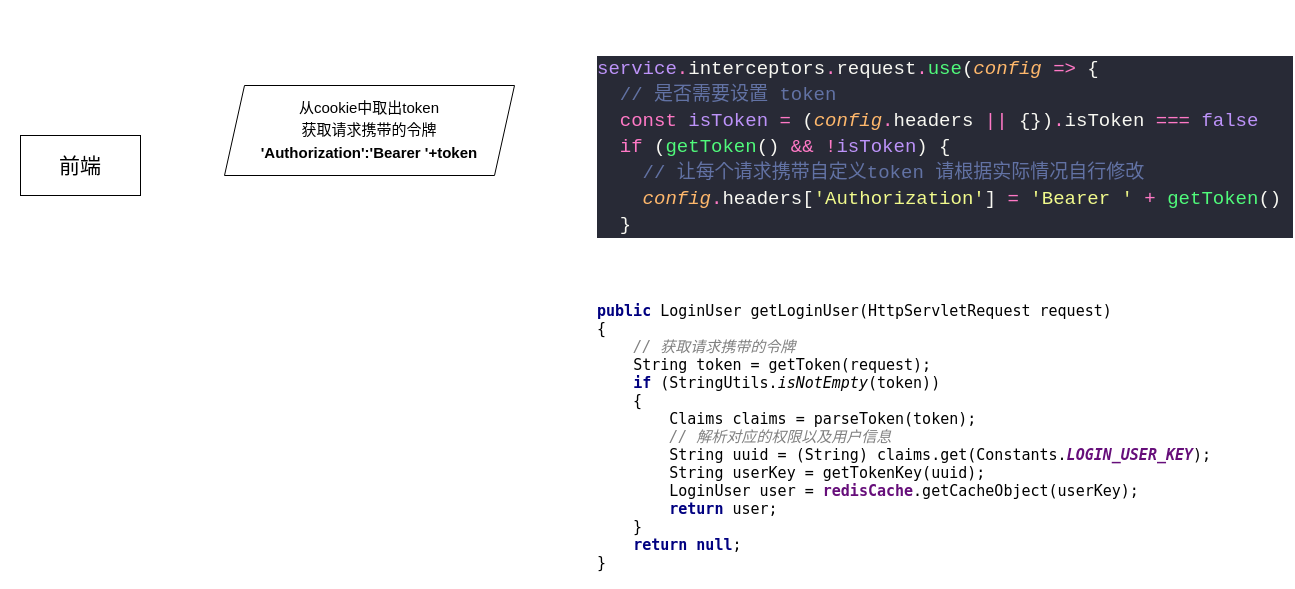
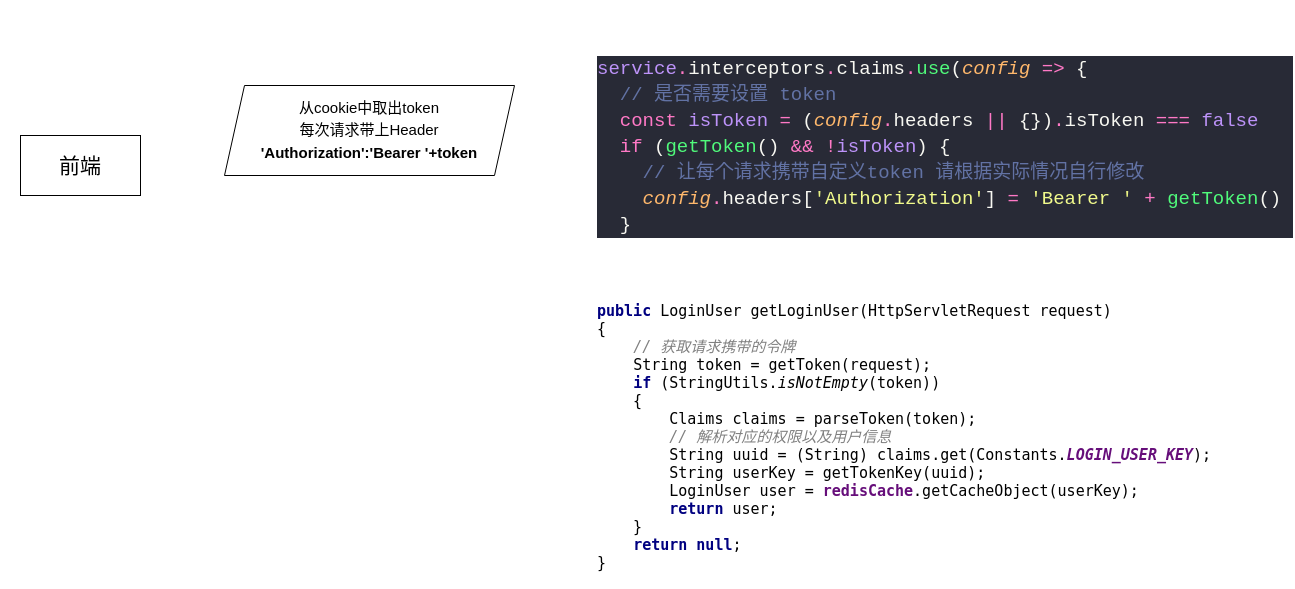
- <mxCell id="5" value="&#10;&#10;&lt;div style=&quot;color: rgb(248, 248, 242); background-color: rgb(40, 42, 54); font-family: consolas, &amp;quot;courier new&amp;quot;, monospace; font-weight: normal; font-size: 19px; line-height: 26px;&quot;&gt;&lt;div&gt;&lt;span style=&quot;color: #bd93f9&quot;&gt;service&lt;/span&gt;&lt;span style=&quot;color: #ff79c6&quot;&gt;.&lt;/span&gt;&lt;span style=&quot;color: #f8f8f2&quot;&gt;interceptors&lt;/span&gt;&lt;span style=&quot;color: #ff79c6&quot;&gt;.&lt;/span&gt;&lt;span style=&quot;color: #f8f8f2&quot;&gt;request&lt;/span&gt;&lt;span style=&quot;color: #ff79c6&quot;&gt;.&lt;/span&gt;&lt;span style=&quot;color: #50fa7b&quot;&gt;use&lt;/span&gt;&lt;span style=&quot;color: #f8f8f2&quot;&gt;(&lt;/span&gt;&lt;span style=&quot;color: #ffb86c ; font-style: italic&quot;&gt;config&lt;/span&gt;&lt;span style=&quot;color: #f8f8f2&quot;&gt;&amp;nbsp;&lt;/span&gt;&lt;span style=&quot;color: #ff79c6&quot;&gt;=&amp;gt;&lt;/span&gt;&lt;span style=&quot;color: #f8f8f2&quot;&gt;&amp;nbsp;{&lt;/span&gt;&lt;/div&gt;&lt;div&gt;&lt;span style=&quot;color: #6272a4&quot;&gt;&amp;nbsp;&amp;nbsp;//&amp;nbsp;是否需要设置&amp;nbsp;token&lt;/span&gt;&lt;/div&gt;&lt;div&gt;&lt;span style=&quot;color: #ff79c6&quot;&gt;&amp;nbsp;&amp;nbsp;const&lt;/span&gt;&lt;span style=&quot;color: #f8f8f2&quot;&gt;&amp;nbsp;&lt;/span&gt;&lt;span style=&quot;color: #bd93f9&quot;&gt;isToken&lt;/span&gt;&lt;span style=&quot;color: #ff79c6&quot;&gt;&amp;nbsp;=&lt;/span&gt;&lt;span style=&quot;color: #f8f8f2&quot;&gt;&amp;nbsp;(&lt;/span&gt;&lt;span style=&quot;color: #ffb86c ; font-style: italic&quot;&gt;config&lt;/span&gt;&lt;span style=&quot;color: #ff79c6&quot;&gt;.&lt;/span&gt;&lt;span style=&quot;color: #f8f8f2&quot;&gt;headers&lt;/span&gt;&lt;span style=&quot;color: #ff79c6&quot;&gt;&amp;nbsp;||&lt;/span&gt;&lt;span style=&quot;color: #f8f8f2&quot;&gt;&amp;nbsp;{})&lt;/span&gt;&lt;span style=&quot;color: #ff79c6&quot;&gt;.&lt;/span&gt;&lt;span style=&quot;color: #f8f8f2&quot;&gt;isToken&lt;/span&gt;&lt;span style=&quot;color: #ff79c6&quot;&gt;&amp;nbsp;===&lt;/span&gt;&lt;span style=&quot;color: #bd93f9&quot;&gt;&amp;nbsp;false&lt;/span&gt;&lt;/div&gt;&lt;div&gt;&lt;span style=&quot;color: #ff79c6&quot;&gt;&amp;nbsp;&amp;nbsp;if&lt;/span&gt;&lt;span style=&quot;color: #f8f8f2&quot;&gt;&amp;nbsp;(&lt;/span&gt;&lt;span style=&quot;color: #50fa7b&quot;&gt;getToken&lt;/span&gt;&lt;span style=&quot;color: #f8f8f2&quot;&gt;()&lt;/span&gt;&lt;span style=&quot;color: #ff79c6&quot;&gt;&amp;nbsp;&amp;amp;&amp;amp;&amp;nbsp;!&lt;/span&gt;&lt;span style=&quot;color: #bd93f9&quot;&gt;isToken&lt;/span&gt;&lt;span style=&quot;color: #f8f8f2&quot;&gt;)&amp;nbsp;{&lt;/span&gt;&lt;/div&gt;&lt;div&gt;&lt;span style=&quot;color: #6272a4&quot;&gt;&amp;nbsp;&amp;nbsp;&amp;nbsp;&amp;nbsp;//&amp;nbsp;让每个请求携带自定义token&amp;nbsp;请根据实际情况自行修改&lt;/span&gt;&lt;/div&gt;&lt;div&gt;&lt;span style=&quot;color: #f8f8f2&quot;&gt;&amp;nbsp;&amp;nbsp;&amp;nbsp;&amp;nbsp;&lt;/span&gt;&lt;span style=&quot;color: #ffb86c ; font-style: italic&quot;&gt;config&lt;/span&gt;&lt;span style=&quot;color: #ff79c6&quot;&gt;.&lt;/span&gt;&lt;span style=&quot;color: #f8f8f2&quot;&gt;headers[&lt;/span&gt;&lt;span style=&quot;color: #e9f284&quot;&gt;'&lt;/span&gt;&lt;span style=&quot;color: #f1fa8c&quot;&gt;Authorization&lt;/span&gt;&lt;span style=&quot;color: #e9f284&quot;&gt;'&lt;/span&gt;&lt;span style=&quot;color: #f8f8f2&quot;&gt;]&lt;/span&gt;&lt;span style=&quot;color: #ff79c6&quot;&gt;&amp;nbsp;=&lt;/span&gt;&lt;span style=&quot;color: #f8f8f2&quot;&gt;&amp;nbsp;&lt;/span&gt;&lt;span style=&quot;color: #e9f284&quot;&gt;'&lt;/span&gt;&lt;span style=&quot;color: #f1fa8c&quot;&gt;Bearer&amp;nbsp;&lt;/span&gt;&lt;span style=&quot;color: #e9f284&quot;&gt;'&lt;/span&gt;&lt;span style=&quot;color: #ff79c6&quot;&gt;&amp;nbsp;+&lt;/span&gt;&lt;span style=&quot;color: #f8f8f2&quot;&gt;&amp;nbsp;&lt;/span&gt;&lt;span style=&quot;color: #50fa7b&quot;&gt;getToken&lt;/span&gt;&lt;span style=&quot;color: #f8f8f2&quot;&gt;()&amp;nbsp;&lt;/span&gt;&lt;/div&gt;&lt;div&gt;&lt;span style=&quot;color: #f8f8f2&quot;&gt;&amp;nbsp;&amp;nbsp;}&lt;/span&gt;&lt;/div&gt;&lt;/div&gt;&#10;&#10;" style="text;whiteSpace=wrap;html=1;" vertex="1" parent="1"><mxGeometry x="595" width="550" height="200" as="geometry" y="20" /></mxCell>
+ <mxCell id="5" value="&#10;&#10;&lt;div style=&quot;color: rgb(248, 248, 242); background-color: rgb(40, 42, 54); font-family: consolas, &amp;quot;courier new&amp;quot;, monospace; font-weight: normal; font-size: 19px; line-height: 26px;&quot;&gt;&lt;div&gt;&lt;span style=&quot;color: #bd93f9&quot;&gt;service&lt;/span&gt;&lt;span style=&quot;color: #ff79c6&quot;&gt;.&lt;/span&gt;&lt;span style=&quot;color: #f8f8f2&quot;&gt;interceptors&lt;/span&gt;&lt;span style=&quot;color: #ff79c6&quot;&gt;.&lt;/span&gt;&lt;span style=&quot;color: #f8f8f2&quot;&gt;claims&lt;/span&gt;&lt;span style=&quot;color: #ff79c6&quot;&gt;.&lt;/span&gt;&lt;span style=&quot;color: #50fa7b&quot;&gt;use&lt;/span&gt;&lt;span style=&quot;color: #f8f8f2&quot;&gt;(&lt;/span&gt;&lt;span style=&quot;color: #ffb86c ; font-style: italic&quot;&gt;config&lt;/span&gt;&lt;span style=&quot;color: #f8f8f2&quot;&gt;&amp;nbsp;&lt;/span&gt;&lt;span style=&quot;color: #ff79c6&quot;&gt;=&amp;gt;&lt;/span&gt;&lt;span style=&quot;color: #f8f8f2&quot;&gt;&amp;nbsp;{&lt;/span&gt;&lt;/div&gt;&lt;div&gt;&lt;span style=&quot;color: #6272a4&quot;&gt;&amp;nbsp;&amp;nbsp;//&amp;nbsp;是否需要设置&amp;nbsp;token&lt;/span&gt;&lt;/div&gt;&lt;div&gt;&lt;span style=&quot;color: #ff79c6&quot;&gt;&amp;nbsp;&amp;nbsp;const&lt;/span&gt;&lt;span style=&quot;color: #f8f8f2&quot;&gt;&amp;nbsp;&lt;/span&gt;&lt;span style=&quot;color: #bd93f9&quot;&gt;isToken&lt;/span&gt;&lt;span style=&quot;color: #ff79c6&quot;&gt;&amp;nbsp;=&lt;/span&gt;&lt;span style=&quot;color: #f8f8f2&quot;&gt;&amp;nbsp;(&lt;/span&gt;&lt;span style=&quot;color: #ffb86c ; font-style: italic&quot;&gt;config&lt;/span&gt;&lt;span style=&quot;color: #ff79c6&quot;&gt;.&lt;/span&gt;&lt;span style=&quot;color: #f8f8f2&quot;&gt;headers&lt;/span&gt;&lt;span style=&quot;color: #ff79c6&quot;&gt;&amp;nbsp;||&lt;/span&gt;&lt;span style=&quot;color: #f8f8f2&quot;&gt;&amp;nbsp;{})&lt;/span&gt;&lt;span style=&quot;color: #ff79c6&quot;&gt;.&lt;/span&gt;&lt;span style=&quot;color: #f8f8f2&quot;&gt;isToken&lt;/span&gt;&lt;span style=&quot;color: #ff79c6&quot;&gt;&amp;nbsp;===&lt;/span&gt;&lt;span style=&quot;color: #bd93f9&quot;&gt;&amp;nbsp;false&lt;/span&gt;&lt;/div&gt;&lt;div&gt;&lt;span style=&quot;color: #ff79c6&quot;&gt;&amp;nbsp;&amp;nbsp;if&lt;/span&gt;&lt;span style=&quot;color: #f8f8f2&quot;&gt;&amp;nbsp;(&lt;/span&gt;&lt;span style=&quot;color: #50fa7b&quot;&gt;getToken&lt;/span&gt;&lt;span style=&quot;color: #f8f8f2&quot;&gt;()&lt;/span&gt;&lt;span style=&quot;color: #ff79c6&quot;&gt;&amp;nbsp;&amp;amp;&amp;amp;&amp;nbsp;!&lt;/span&gt;&lt;span style=&quot;color: #bd93f9&quot;&gt;isToken&lt;/span&gt;&lt;span style=&quot;color: #f8f8f2&quot;&gt;)&amp;nbsp;{&lt;/span&gt;&lt;/div&gt;&lt;div&gt;&lt;span style=&quot;color: #6272a4&quot;&gt;&amp;nbsp;&amp;nbsp;&amp;nbsp;&amp;nbsp;//&amp;nbsp;让每个请求携带自定义token&amp;nbsp;请根据实际情况自行修改&lt;/span&gt;&lt;/div&gt;&lt;div&gt;&lt;span style=&quot;color: #f8f8f2&quot;&gt;&amp;nbsp;&amp;nbsp;&amp;nbsp;&amp;nbsp;&lt;/span&gt;&lt;span style=&quot;color: #ffb86c ; font-style: italic&quot;&gt;config&lt;/span&gt;&lt;span style=&quot;color: #ff79c6&quot;&gt;.&lt;/span&gt;&lt;span style=&quot;color: #f8f8f2&quot;&gt;headers[&lt;/span&gt;&lt;span style=&quot;color: #e9f284&quot;&gt;'&lt;/span&gt;&lt;span style=&quot;color: #f1fa8c&quot;&gt;Authorization&lt;/span&gt;&lt;span style=&quot;color: #e9f284&quot;&gt;'&lt;/span&gt;&lt;span style=&quot;color: #f8f8f2&quot;&gt;]&lt;/span&gt;&lt;span style=&quot;color: #ff79c6&quot;&gt;&amp;nbsp;=&lt;/span&gt;&lt;span style=&quot;color: #f8f8f2&quot;&gt;&amp;nbsp;&lt;/span&gt;&lt;span style=&quot;color: #e9f284&quot;&gt;'&lt;/span&gt;&lt;span style=&quot;color: #f1fa8c&quot;&gt;Bearer&amp;nbsp;&lt;/span&gt;&lt;span style=&quot;color: #e9f284&quot;&gt;'&lt;/span&gt;&lt;span style=&quot;color: #ff79c6&quot;&gt;&amp;nbsp;+&lt;/span&gt;&lt;span style=&quot;color: #f8f8f2&quot;&gt;&amp;nbsp;&lt;/span&gt;&lt;span style=&quot;color: #50fa7b&quot;&gt;getToken&lt;/span&gt;&lt;span style=&quot;color: #f8f8f2&quot;&gt;()&amp;nbsp;&lt;/span&gt;&lt;/div&gt;&lt;div&gt;&lt;span style=&quot;color: #f8f8f2&quot;&gt;&amp;nbsp;&amp;nbsp;}&lt;/span&gt;&lt;/div&gt;&lt;/div&gt;&#10;&#10;" style="text;whiteSpace=wrap;html=1;" vertex="1" parent="1"><mxGeometry x="595" width="550" height="200" as="geometry" y="20" /></mxCell>
- <mxCell id="3" value="&lt;p style=&quot;line-height: 150% ; font-size: 15px&quot;&gt;从cookie中取出token&lt;br&gt;获取请求携带的令牌&lt;br&gt;&lt;b&gt;'Authorization':'Bearer '+token&lt;/b&gt;&lt;/p&gt;" style="shape=parallelogram;perimeter=parallelogramPerimeter;whiteSpace=wrap;fixedSize=1;html=1;" vertex="1" parent="1"><mxGeometry x="224" y="85" width="290" height="90" as="geometry" /></mxCell>
+ <mxCell id="3" value="&lt;p style=&quot;line-height: 150% ; font-size: 15px&quot;&gt;从cookie中取出token&lt;br&gt;每次请求带上Header&lt;br&gt;&lt;b&gt;'Authorization':'Bearer '+token&lt;/b&gt;&lt;/p&gt;" style="shape=parallelogram;perimeter=parallelogramPerimeter;whiteSpace=wrap;fixedSize=1;html=1;" vertex="1" parent="1"><mxGeometry x="224" y="85" width="290" height="90" as="geometry" /></mxCell>
